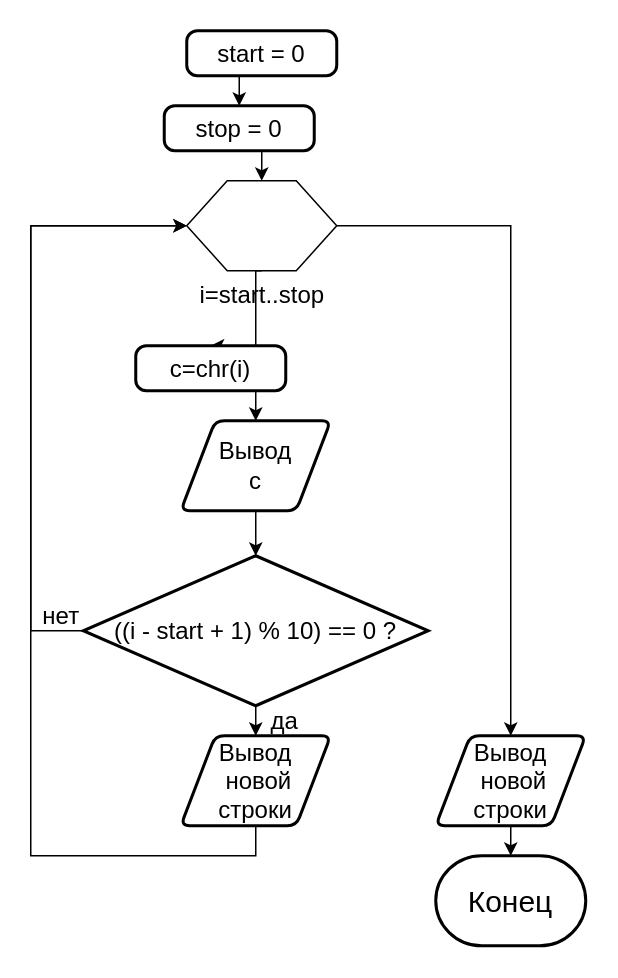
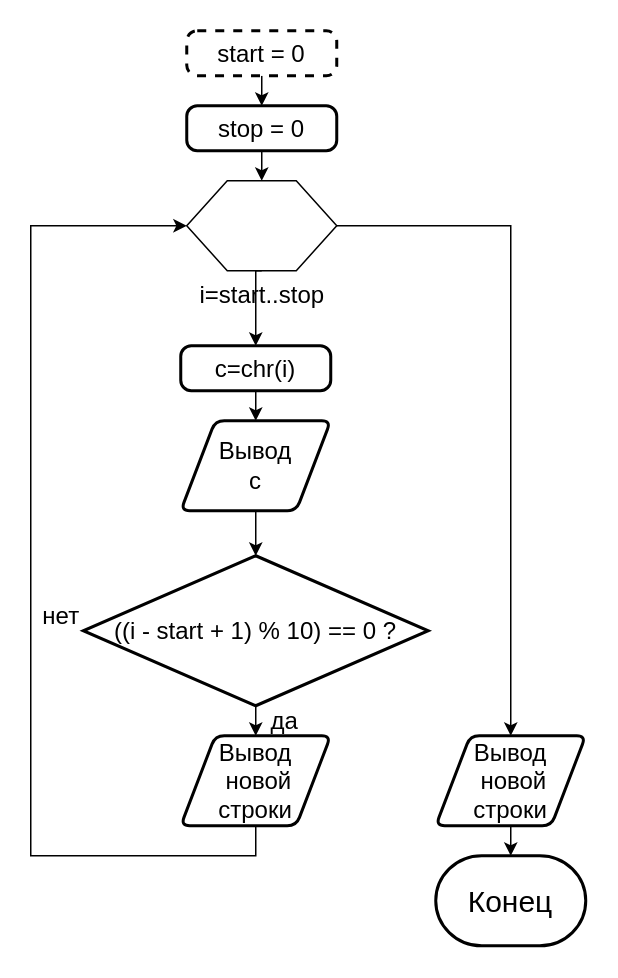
- <mxCell id="4" value="start = 0" style="rounded=1;whiteSpace=wrap;html=1;absoluteArcSize=1;arcSize=14;strokeWidth=2;fontSize=16;" vertex="1" parent="1"><mxGeometry x="124" y="20" width="100" height="30" as="geometry" /></mxCell>
+ <mxCell id="4" value="start = 0" style="rounded=1;whiteSpace=wrap;html=1;absoluteArcSize=1;arcSize=14;strokeWidth=2;fontSize=16;dashed=1;" vertex="1" parent="1"><mxGeometry x="124" y="20" width="100" height="30" as="geometry" /></mxCell>
- <mxCell id="6" value="stop = 0" style="rounded=1;whiteSpace=wrap;html=1;absoluteArcSize=1;arcSize=14;strokeWidth=2;fontSize=16;" vertex="1" parent="1"><mxGeometry x="109" y="70" width="100" height="30" as="geometry" /></mxCell>
+ <mxCell id="6" value="stop = 0" style="rounded=1;whiteSpace=wrap;html=1;absoluteArcSize=1;arcSize=14;strokeWidth=2;fontSize=16;" vertex="1" parent="1"><mxGeometry x="124" y="70" width="100" height="30" as="geometry" /></mxCell>
- <mxCell id="13" value="c=chr(i)" style="rounded=1;whiteSpace=wrap;html=1;absoluteArcSize=1;arcSize=14;strokeWidth=2;fontSize=16;" vertex="1" parent="1"><mxGeometry x="90" y="230" width="100" height="30" as="geometry" /></mxCell>
+ <mxCell id="13" value="c=chr(i)" style="rounded=1;whiteSpace=wrap;html=1;absoluteArcSize=1;arcSize=14;strokeWidth=2;fontSize=16;" vertex="1" parent="1"><mxGeometry x="120" y="230" width="100" height="30" as="geometry" /></mxCell>
- <mxCell id="15" style="edgeStyle=orthogonalEdgeStyle;rounded=0;orthogonalLoop=1;jettySize=auto;html=1;exitX=0;exitY=0.5;exitDx=0;exitDy=0;exitPerimeter=0;entryX=0;entryY=0.5;entryDx=0;entryDy=0;fontSize=16;" edge="1" parent="1" source="16" target="9"><mxGeometry relative="1" as="geometry"><Array as="points"><mxPoint x="20" y="420" /><mxPoint x="20" y="150" /></Array></mxGeometry></mxCell>
